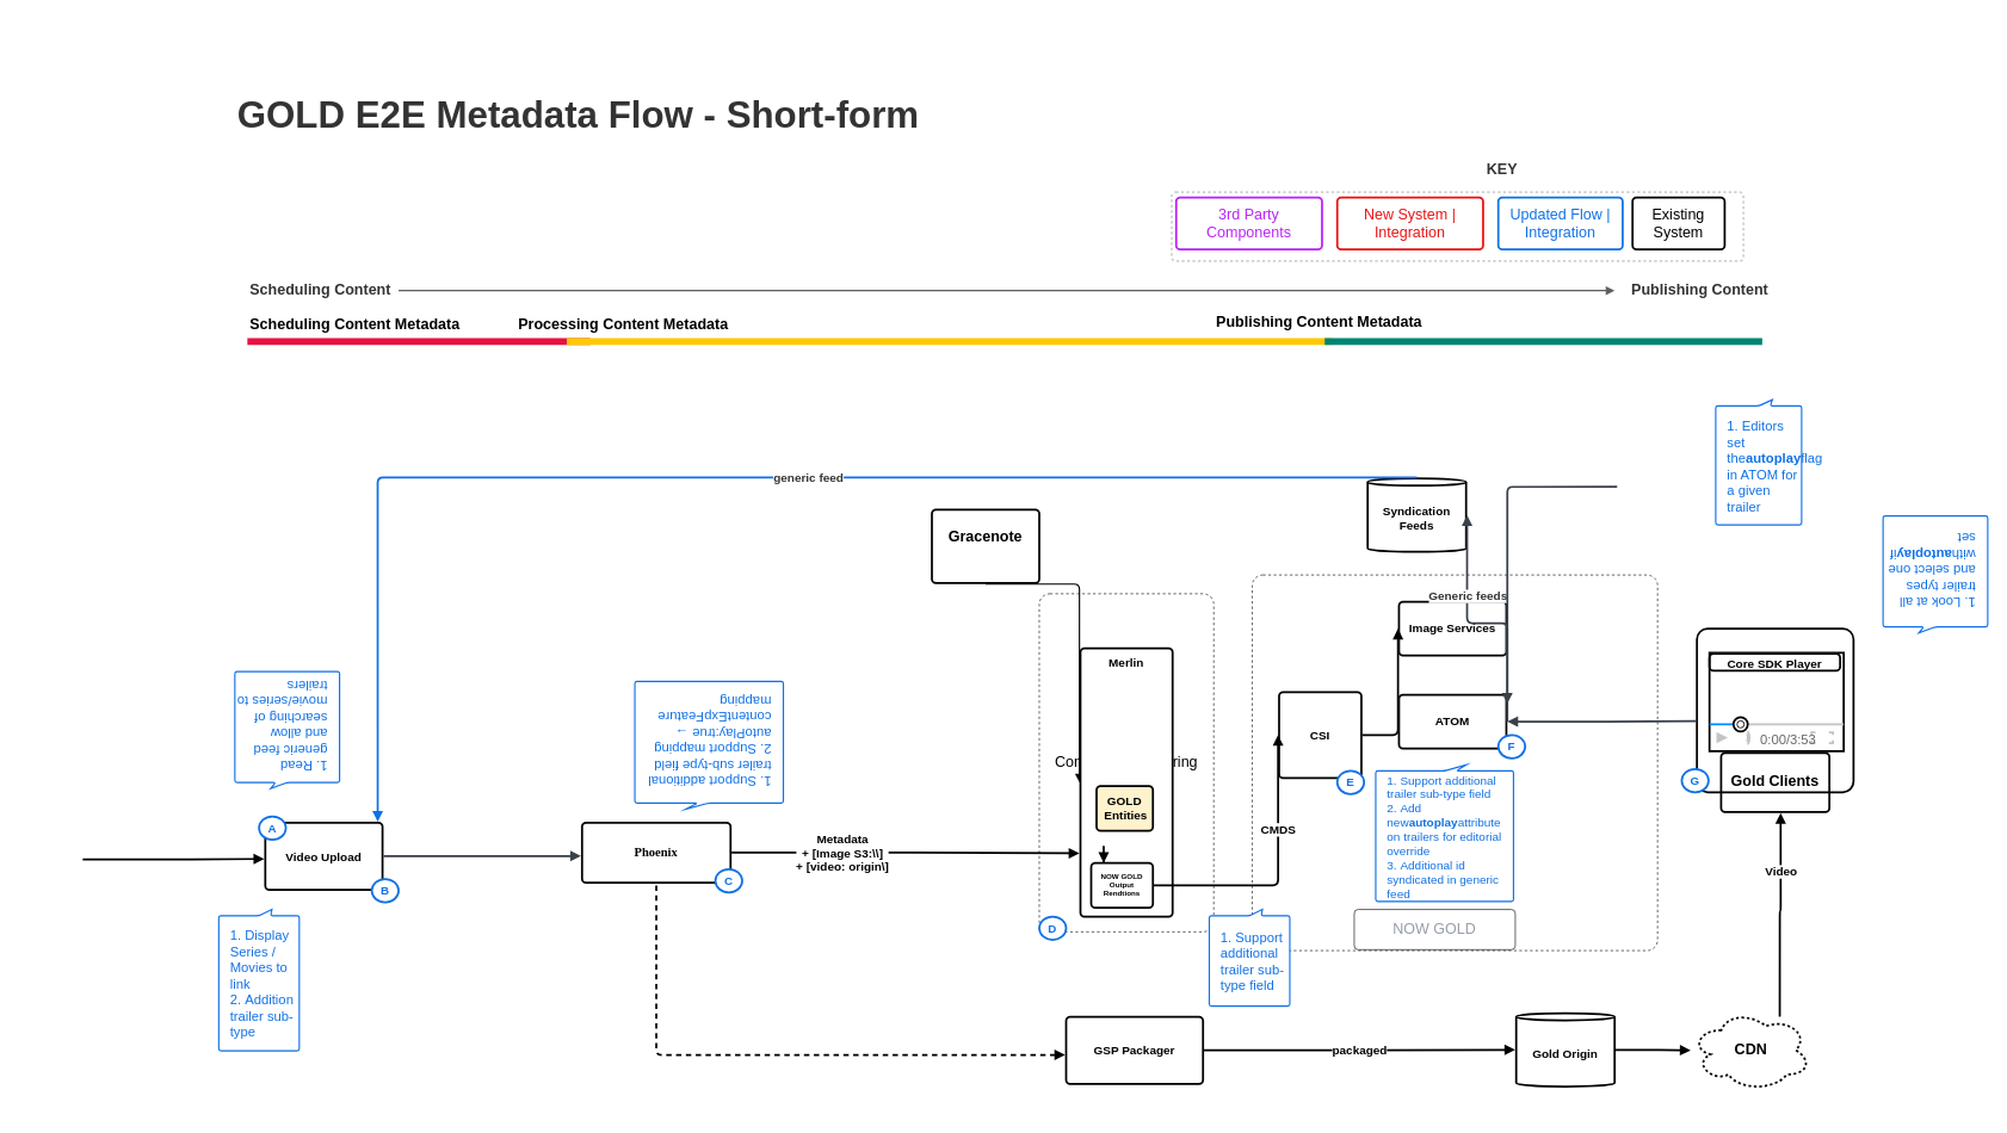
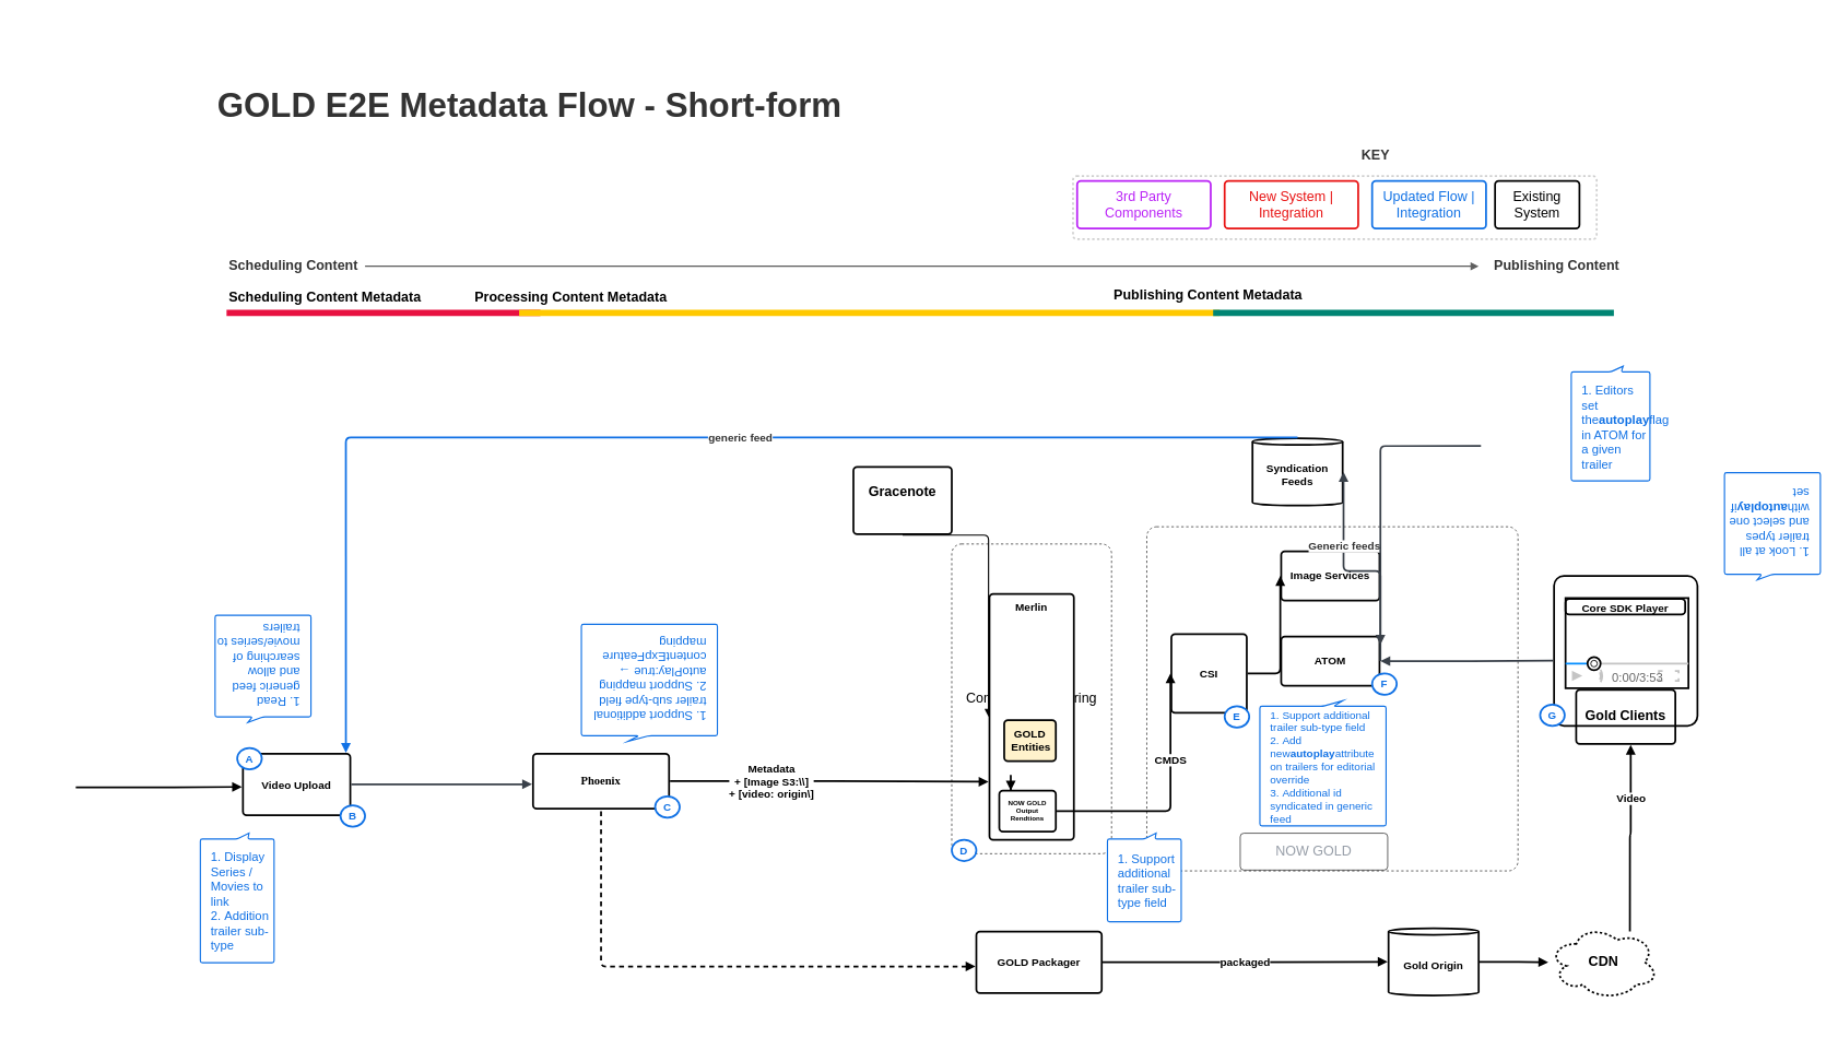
- <mxCell id="26" value="GSP Packager" style="html=1;overflow=block;blockSpacing=1;whiteSpace=wrap;fontSize=13.3;fontStyle=1;spacing=9;strokeOpacity=100;rounded=1;absoluteArcSize=1;arcSize=9;strokeWidth=2.3;lucidId=F9hKk3mmJLuF;" vertex="1" parent="1"><mxGeometry x="1191" y="1136" width="153" height="75" as="geometry" /></mxCell>
+ <mxCell id="26" value="GOLD Packager" style="html=1;overflow=block;blockSpacing=1;whiteSpace=wrap;fontSize=13.3;fontStyle=1;spacing=9;strokeOpacity=100;rounded=1;absoluteArcSize=1;arcSize=9;strokeWidth=2.3;lucidId=F9hKk3mmJLuF;" vertex="1" parent="1"><mxGeometry x="1191" y="1136" width="153" height="75" as="geometry" /></mxCell>
